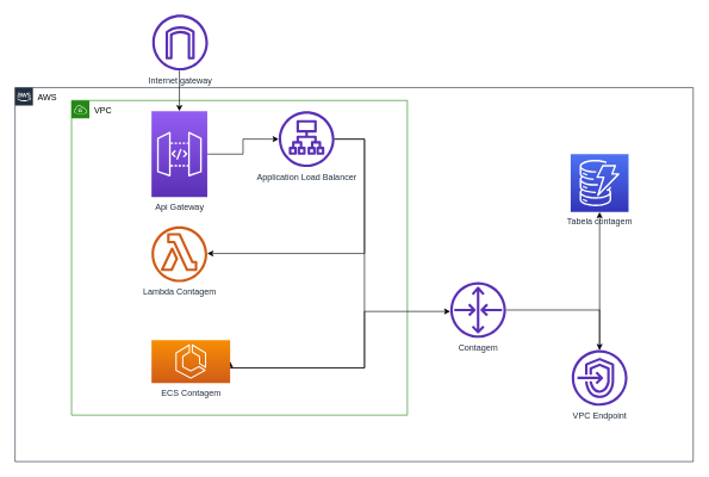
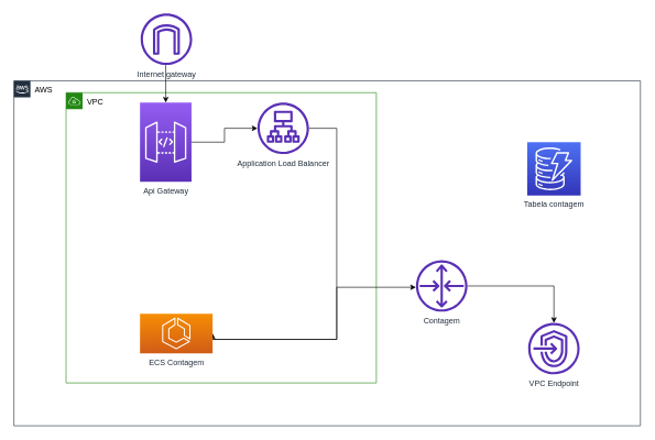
- <mxCell id="17" style="edgeStyle=orthogonalEdgeStyle;rounded=0;orthogonalLoop=1;jettySize=auto;html=1;" edge="1" parent="1" source="18" target="14"><mxGeometry relative="1" as="geometry" /></mxCell>
- <mxCell id="7" value="Lambda Contagem" style="outlineConnect=0;fontColor=#232F3E;gradientColor=none;fillColor=#D05C17;strokeColor=none;dashed=0;verticalLabelPosition=bottom;verticalAlign=top;align=center;html=1;fontSize=12;fontStyle=0;aspect=fixed;pointerEvents=1;shape=mxgraph.aws4.lambda_function;" parent="1" vertex="1"><mxGeometry x="211" y="316" width="78" height="78" as="geometry" /></mxCell>
- <mxCell id="9" style="edgeStyle=orthogonalEdgeStyle;rounded=0;orthogonalLoop=1;jettySize=auto;html=1;" parent="1" source="8" target="7" edge="1"><mxGeometry relative="1" as="geometry"><Array as="points"><mxPoint x="509" y="194" /><mxPoint x="509" y="354" /></Array></mxGeometry></mxCell>
